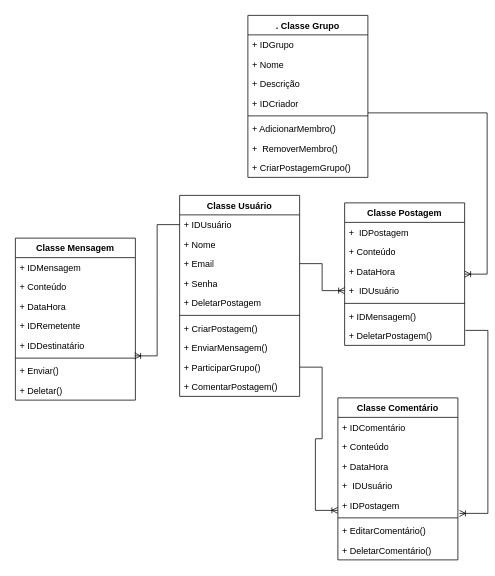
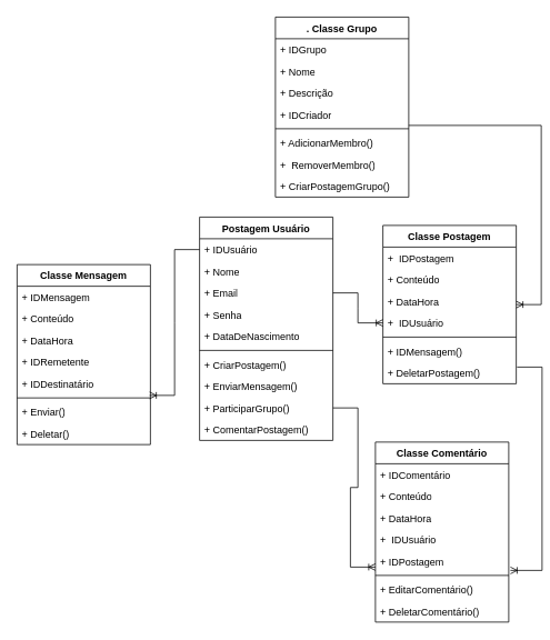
- <mxCell id="2" value="&lt;font style=&quot;vertical-align: inherit;&quot;&gt;&lt;font style=&quot;vertical-align: inherit;&quot;&gt;&lt;font style=&quot;vertical-align: inherit;&quot;&gt;&lt;font style=&quot;vertical-align: inherit;&quot;&gt;&lt;font style=&quot;vertical-align: inherit;&quot;&gt;&lt;font style=&quot;vertical-align: inherit;&quot;&gt;Classe&amp;nbsp;Usuário&lt;/font&gt;&lt;/font&gt;&lt;/font&gt;&lt;/font&gt;&lt;/font&gt;&lt;/font&gt;" style="swimlane;fontStyle=1;align=center;verticalAlign=top;childLayout=stackLayout;horizontal=1;startSize=26;horizontalStack=0;resizeParent=1;resizeParentMax=0;resizeLast=0;collapsible=1;marginBottom=0;whiteSpace=wrap;html=1;" vertex="1" parent="1"><mxGeometry x="239" y="260" width="160" height="268" as="geometry" /></mxCell>
+ <mxCell id="2" value="&lt;font style=&quot;vertical-align: inherit;&quot;&gt;&lt;font style=&quot;vertical-align: inherit;&quot;&gt;&lt;font style=&quot;vertical-align: inherit;&quot;&gt;&lt;font style=&quot;vertical-align: inherit;&quot;&gt;&lt;font style=&quot;vertical-align: inherit;&quot;&gt;&lt;font style=&quot;vertical-align: inherit;&quot;&gt;Postagem&amp;nbsp;Usuário&lt;/font&gt;&lt;/font&gt;&lt;/font&gt;&lt;/font&gt;&lt;/font&gt;&lt;/font&gt;" style="swimlane;fontStyle=1;align=center;verticalAlign=top;childLayout=stackLayout;horizontal=1;startSize=26;horizontalStack=0;resizeParent=1;resizeParentMax=0;resizeLast=0;collapsible=1;marginBottom=0;whiteSpace=wrap;html=1;" vertex="1" parent="1"><mxGeometry x="239" y="260" width="160" height="268" as="geometry" /></mxCell>
- <mxCell id="7" value="&lt;font style=&quot;vertical-align: inherit;&quot;&gt;&lt;font style=&quot;vertical-align: inherit;&quot;&gt;+ DeletarPostagem&lt;/font&gt;&lt;/font&gt;" style="text;strokeColor=none;fillColor=none;align=left;verticalAlign=top;spacingLeft=4;spacingRight=4;overflow=hidden;rotatable=0;points=[[0,0.5],[1,0.5]];portConstraint=eastwest;whiteSpace=wrap;html=1;" vertex="1" parent="2"><mxGeometry y="130" width="160" height="26" as="geometry" /></mxCell>
+ <mxCell id="7" value="&lt;font style=&quot;vertical-align: inherit;&quot;&gt;&lt;font style=&quot;vertical-align: inherit;&quot;&gt;+ DataDeNascimento&lt;/font&gt;&lt;/font&gt;" style="text;strokeColor=none;fillColor=none;align=left;verticalAlign=top;spacingLeft=4;spacingRight=4;overflow=hidden;rotatable=0;points=[[0,0.5],[1,0.5]];portConstraint=eastwest;whiteSpace=wrap;html=1;" vertex="1" parent="2"><mxGeometry y="130" width="160" height="26" as="geometry" /></mxCell>
